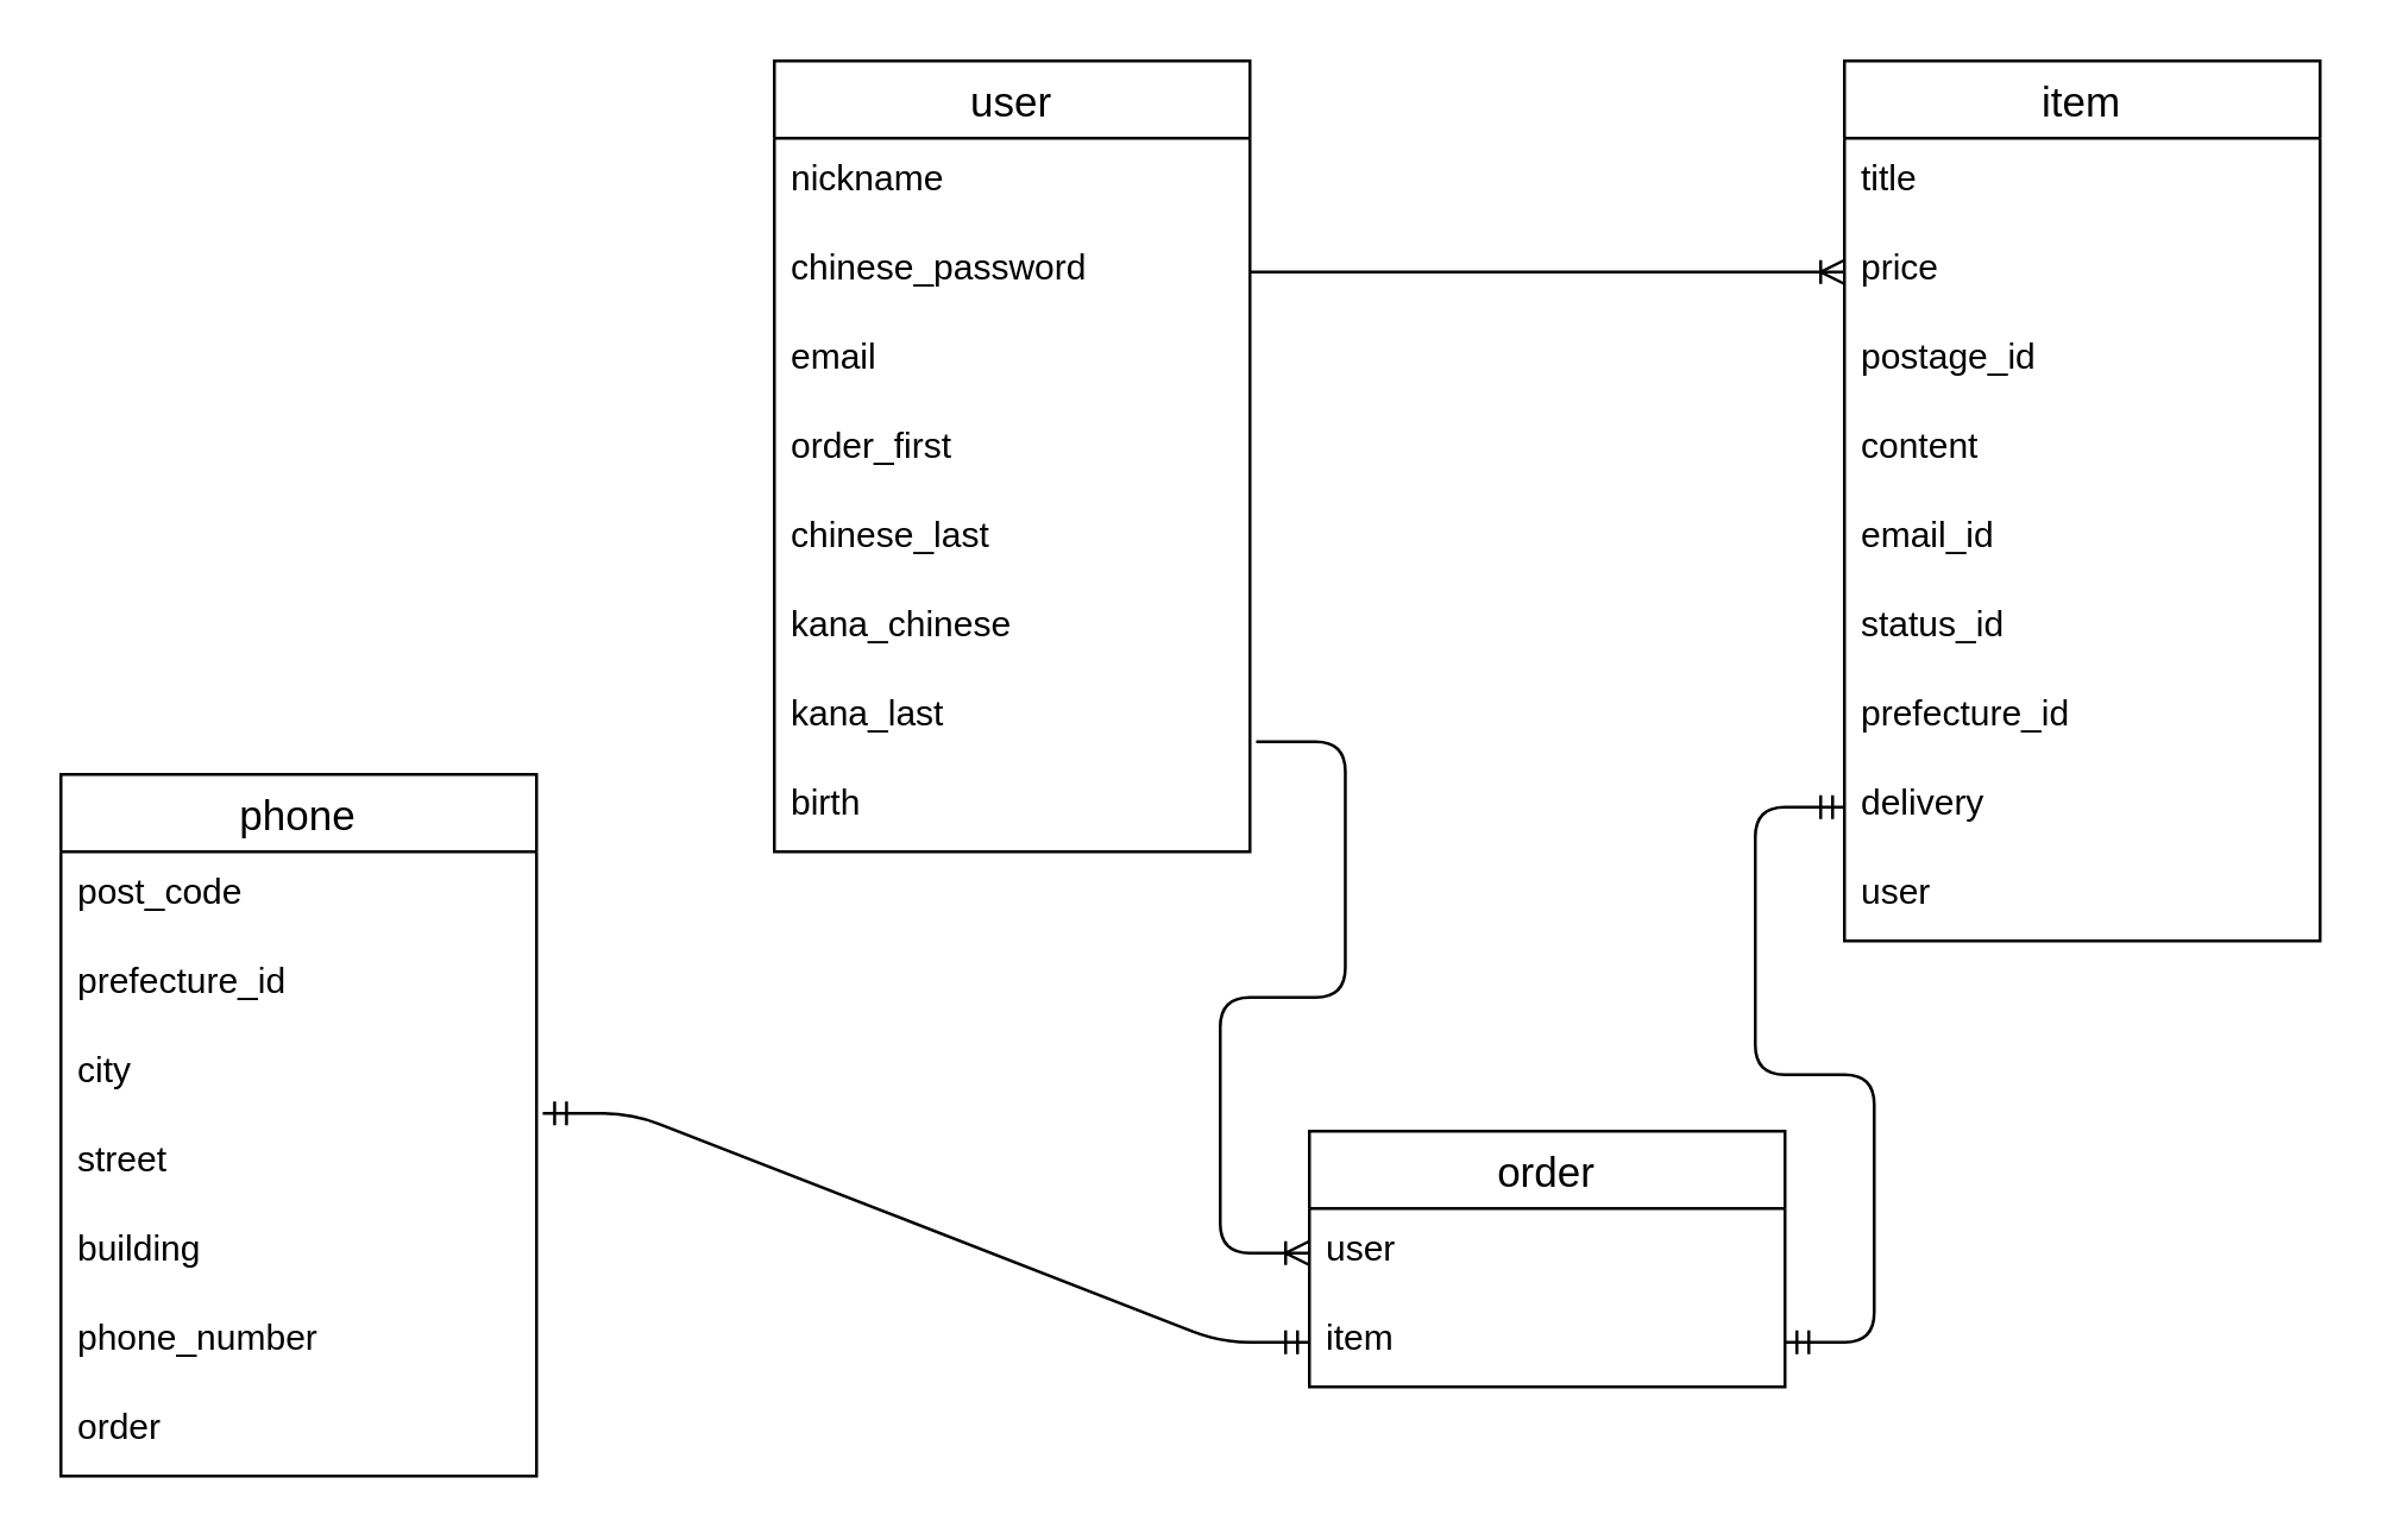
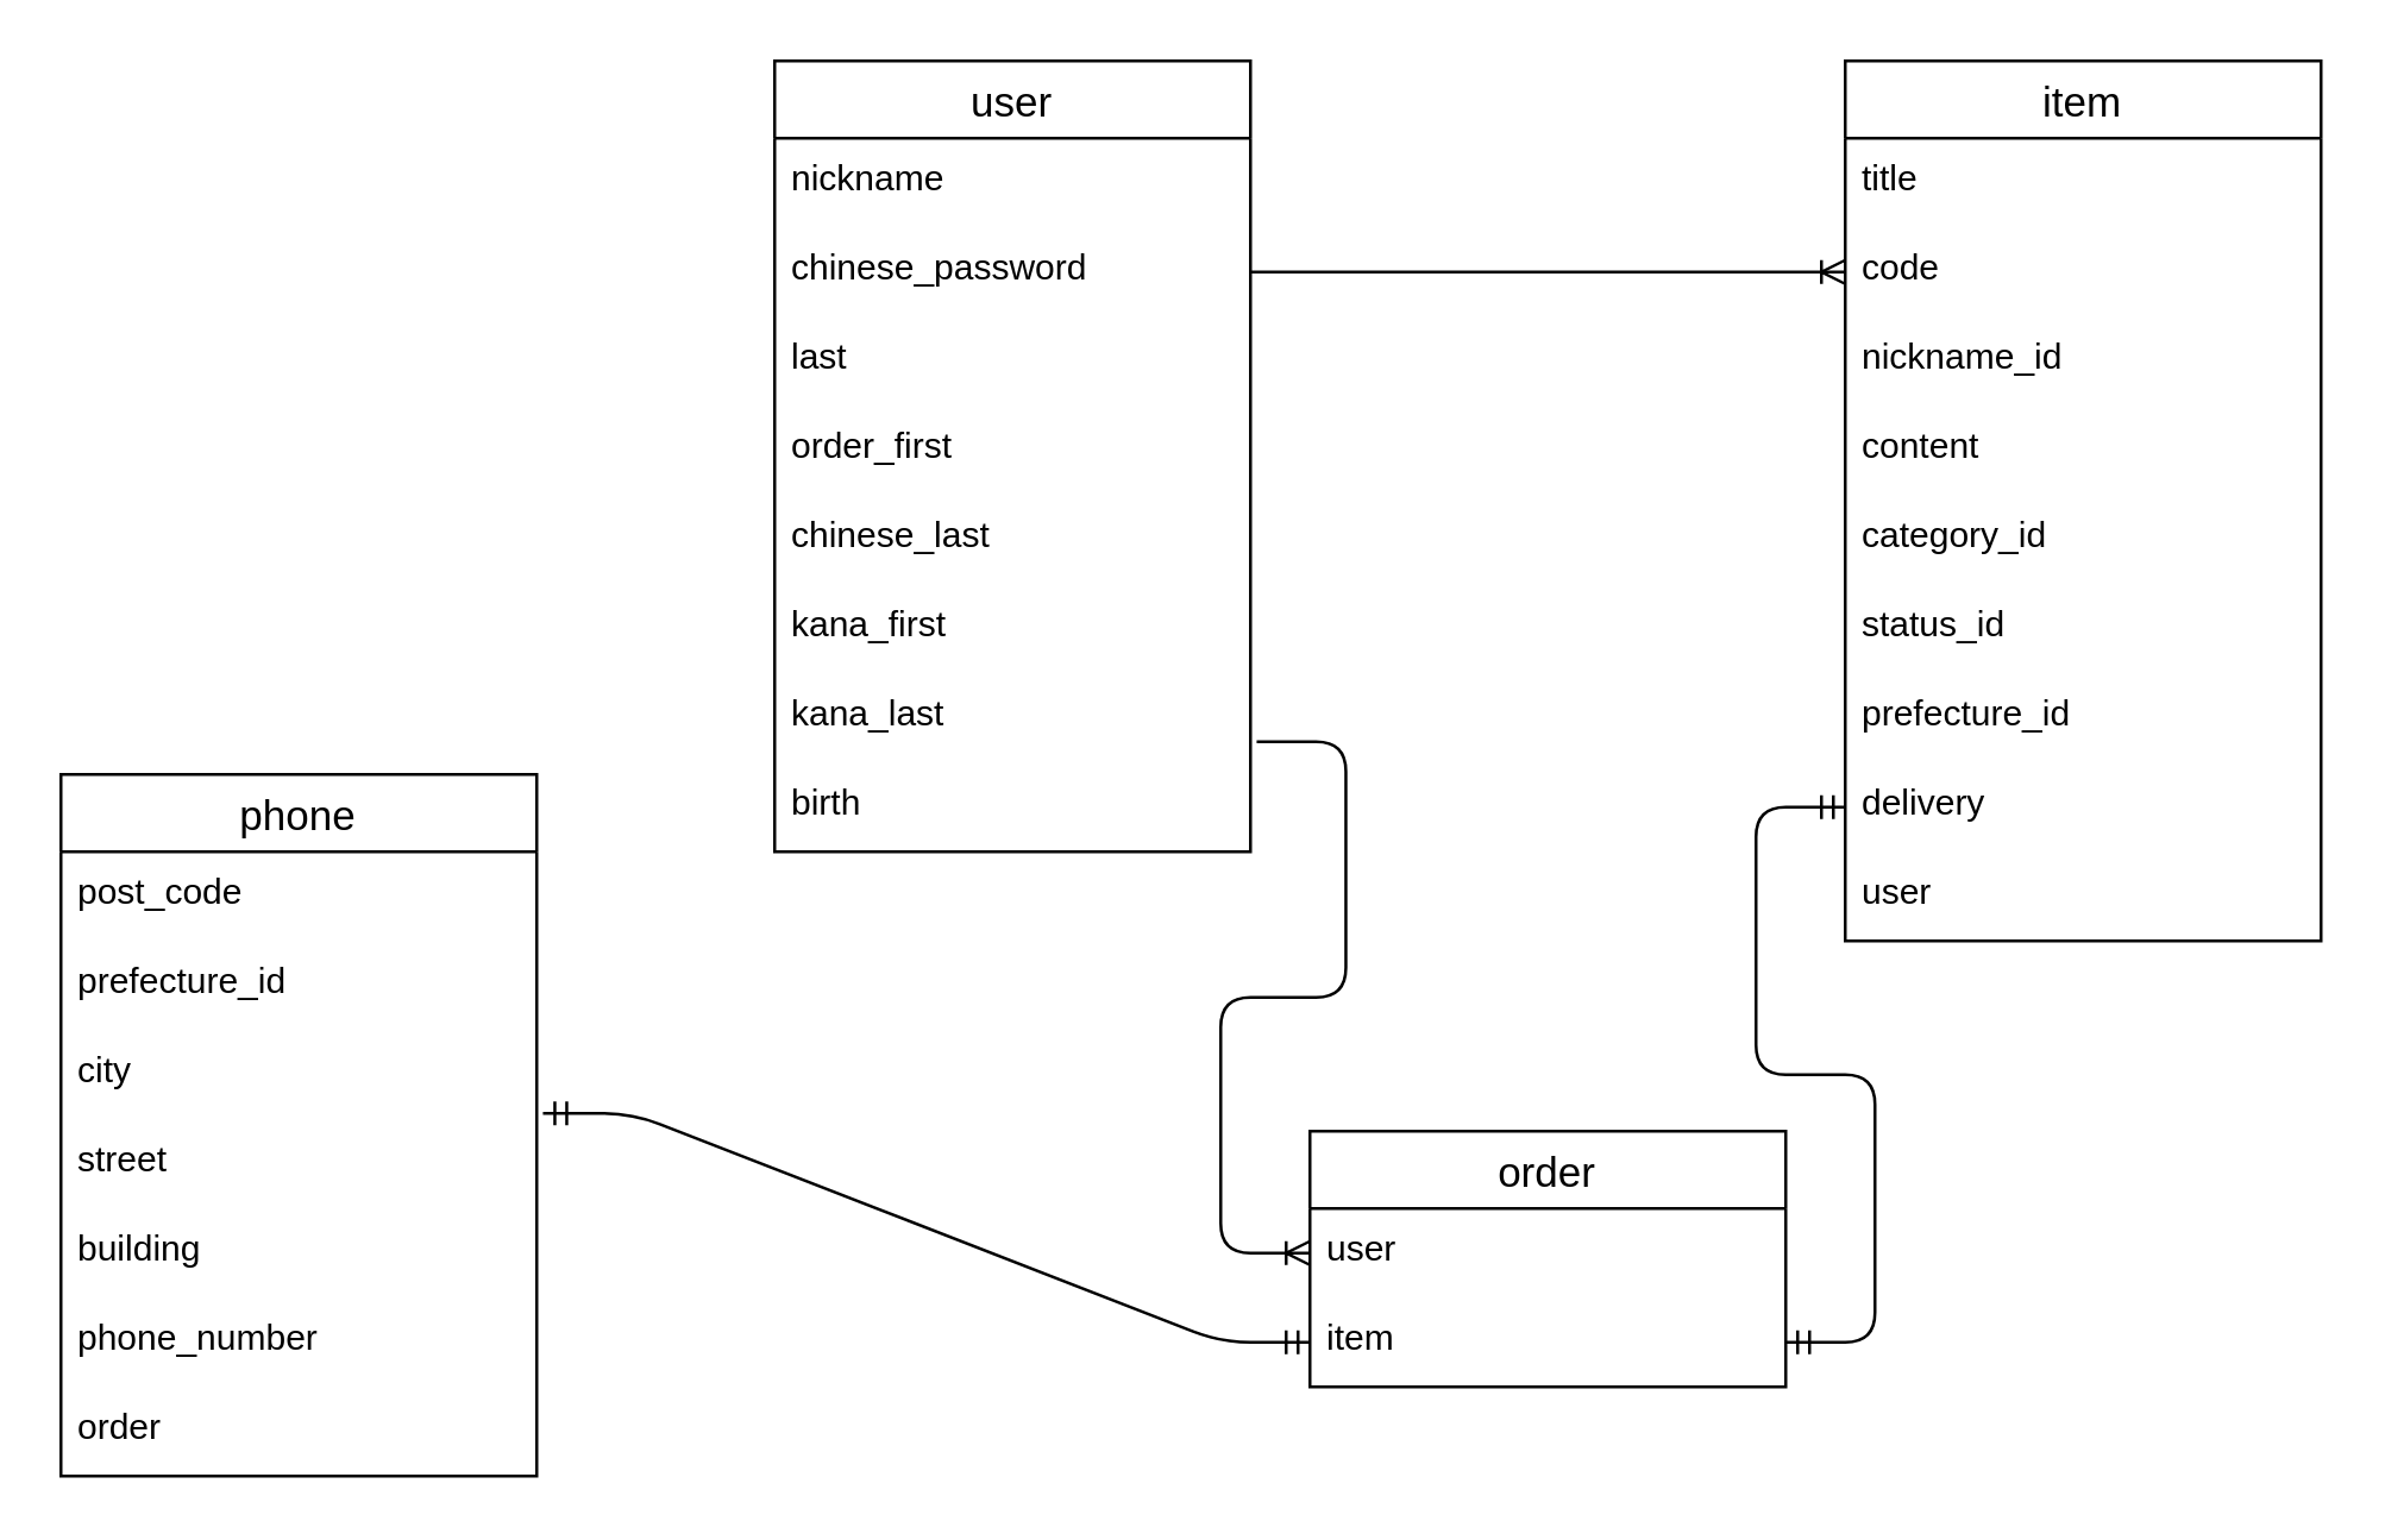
- <mxCell id="13" value="price" style="text;strokeColor=none;fillColor=none;spacingLeft=4;spacingRight=4;overflow=hidden;rotatable=0;points=[[0,0.5],[1,0.5]];portConstraint=eastwest;fontSize=12;" parent="11" vertex="1"><mxGeometry y="56" width="160" height="30" as="geometry" /></mxCell>
+ <mxCell id="13" value="code" style="text;strokeColor=none;fillColor=none;spacingLeft=4;spacingRight=4;overflow=hidden;rotatable=0;points=[[0,0.5],[1,0.5]];portConstraint=eastwest;fontSize=12;" parent="11" vertex="1"><mxGeometry y="56" width="160" height="30" as="geometry" /></mxCell>
- <mxCell id="5" value="email" style="text;strokeColor=none;fillColor=none;spacingLeft=4;spacingRight=4;overflow=hidden;rotatable=0;points=[[0,0.5],[1,0.5]];portConstraint=eastwest;fontSize=12;" parent="2" vertex="1"><mxGeometry y="86" width="160" height="30" as="geometry" /></mxCell>
+ <mxCell id="5" value="last" style="text;strokeColor=none;fillColor=none;spacingLeft=4;spacingRight=4;overflow=hidden;rotatable=0;points=[[0,0.5],[1,0.5]];portConstraint=eastwest;fontSize=12;" parent="2" vertex="1"><mxGeometry y="86" width="160" height="30" as="geometry" /></mxCell>
- <mxCell id="14" value="postage_id" style="text;strokeColor=none;fillColor=none;spacingLeft=4;spacingRight=4;overflow=hidden;rotatable=0;points=[[0,0.5],[1,0.5]];portConstraint=eastwest;fontSize=12;" parent="11" vertex="1"><mxGeometry y="86" width="160" height="30" as="geometry" /></mxCell>
+ <mxCell id="14" value="nickname_id" style="text;strokeColor=none;fillColor=none;spacingLeft=4;spacingRight=4;overflow=hidden;rotatable=0;points=[[0,0.5],[1,0.5]];portConstraint=eastwest;fontSize=12;" parent="11" vertex="1"><mxGeometry y="86" width="160" height="30" as="geometry" /></mxCell>
- <mxCell id="16" value="email_id" style="text;strokeColor=none;fillColor=none;spacingLeft=4;spacingRight=4;overflow=hidden;rotatable=0;points=[[0,0.5],[1,0.5]];portConstraint=eastwest;fontSize=12;" parent="11" vertex="1"><mxGeometry y="146" width="160" height="30" as="geometry" /></mxCell>
+ <mxCell id="16" value="category_id" style="text;strokeColor=none;fillColor=none;spacingLeft=4;spacingRight=4;overflow=hidden;rotatable=0;points=[[0,0.5],[1,0.5]];portConstraint=eastwest;fontSize=12;" parent="11" vertex="1"><mxGeometry y="146" width="160" height="30" as="geometry" /></mxCell>
- <mxCell id="8" value="kana_chinese" style="text;strokeColor=none;fillColor=none;spacingLeft=4;spacingRight=4;overflow=hidden;rotatable=0;points=[[0,0.5],[1,0.5]];portConstraint=eastwest;fontSize=12;" parent="2" vertex="1"><mxGeometry y="176" width="160" height="30" as="geometry" /></mxCell>
+ <mxCell id="8" value="kana_first" style="text;strokeColor=none;fillColor=none;spacingLeft=4;spacingRight=4;overflow=hidden;rotatable=0;points=[[0,0.5],[1,0.5]];portConstraint=eastwest;fontSize=12;" parent="2" vertex="1"><mxGeometry y="176" width="160" height="30" as="geometry" /></mxCell>
